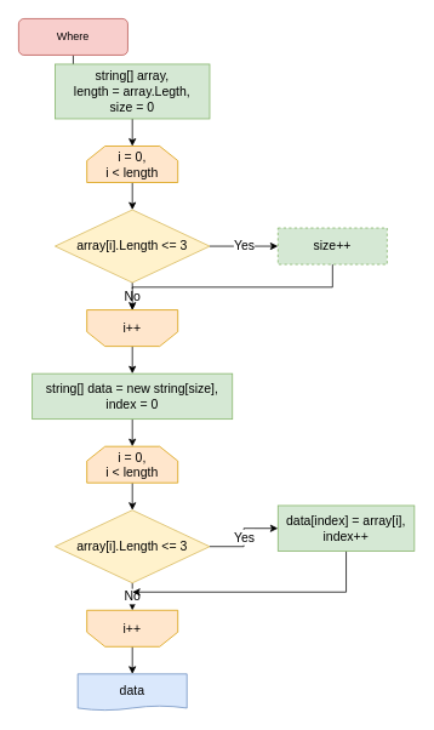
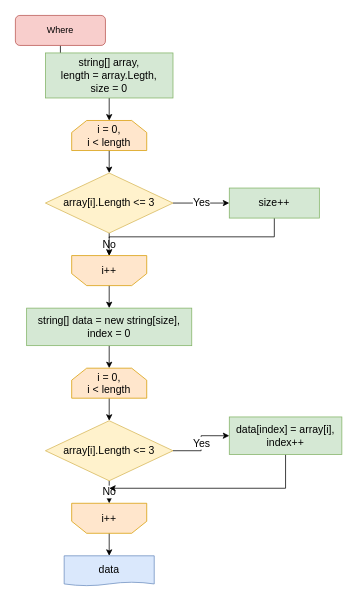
- <mxCell id="12" value="size++" style="rounded=0;whiteSpace=wrap;html=1;fontSize=14;fillColor=#d5e8d4;strokeColor=#82b366;dashed=1;" vertex="1" parent="1"><mxGeometry x="305" y="250" width="120" height="40" as="geometry" /></mxCell>
+ <mxCell id="12" value="size++" style="rounded=0;whiteSpace=wrap;html=1;fontSize=14;fillColor=#d5e8d4;strokeColor=#82b366;" vertex="1" parent="1"><mxGeometry x="305" y="250" width="120" height="40" as="geometry" /></mxCell>
